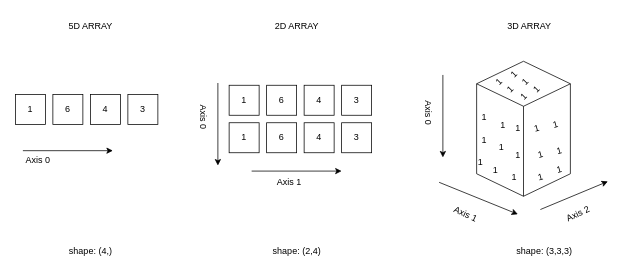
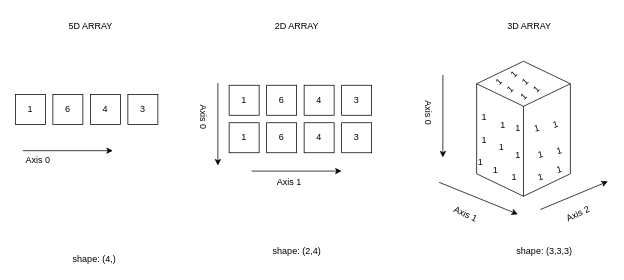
- <mxCell id="21" value="shape: (4,)" style="text;html=1;align=center;verticalAlign=middle;resizable=0;points=[];autosize=1;strokeColor=none;fillColor=none;" vertex="1" parent="1"><mxGeometry x="80" y="320" width="80" height="30" as="geometry" /></mxCell>
+ <mxCell id="21" value="shape: (4,)" style="text;html=1;align=center;verticalAlign=middle;resizable=0;points=[];autosize=1;strokeColor=none;fillColor=none;" vertex="1" parent="1"><mxGeometry x="85" y="330" width="80" height="30" as="geometry" /></mxCell>
